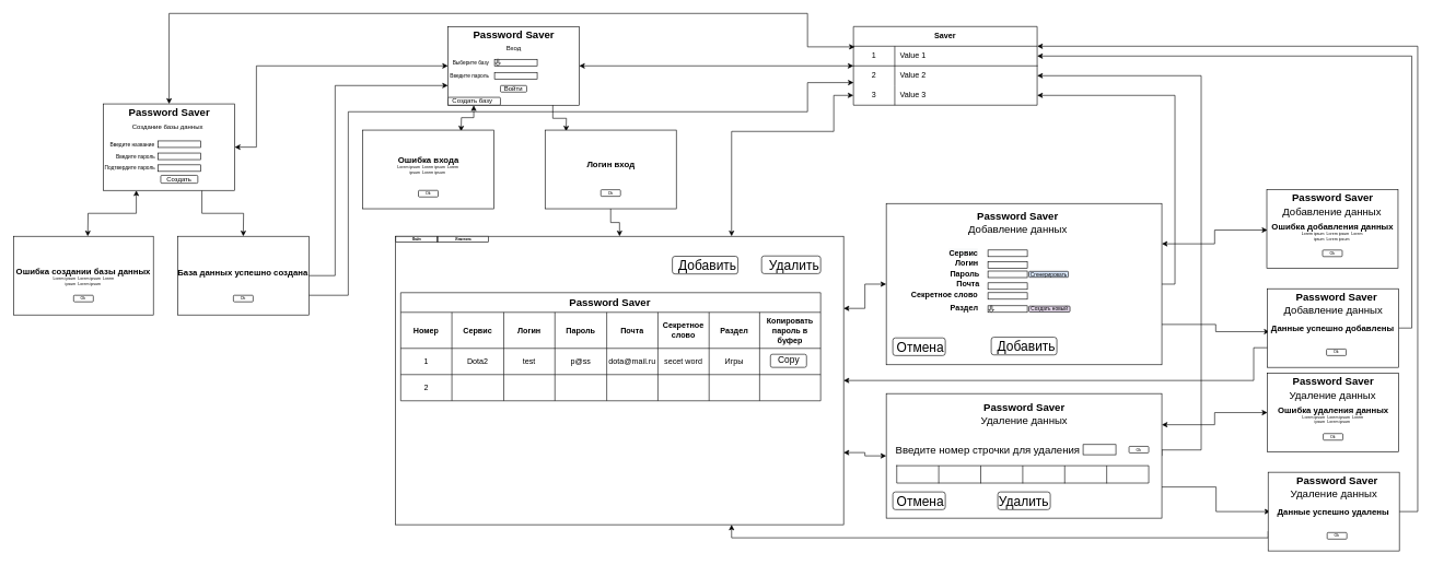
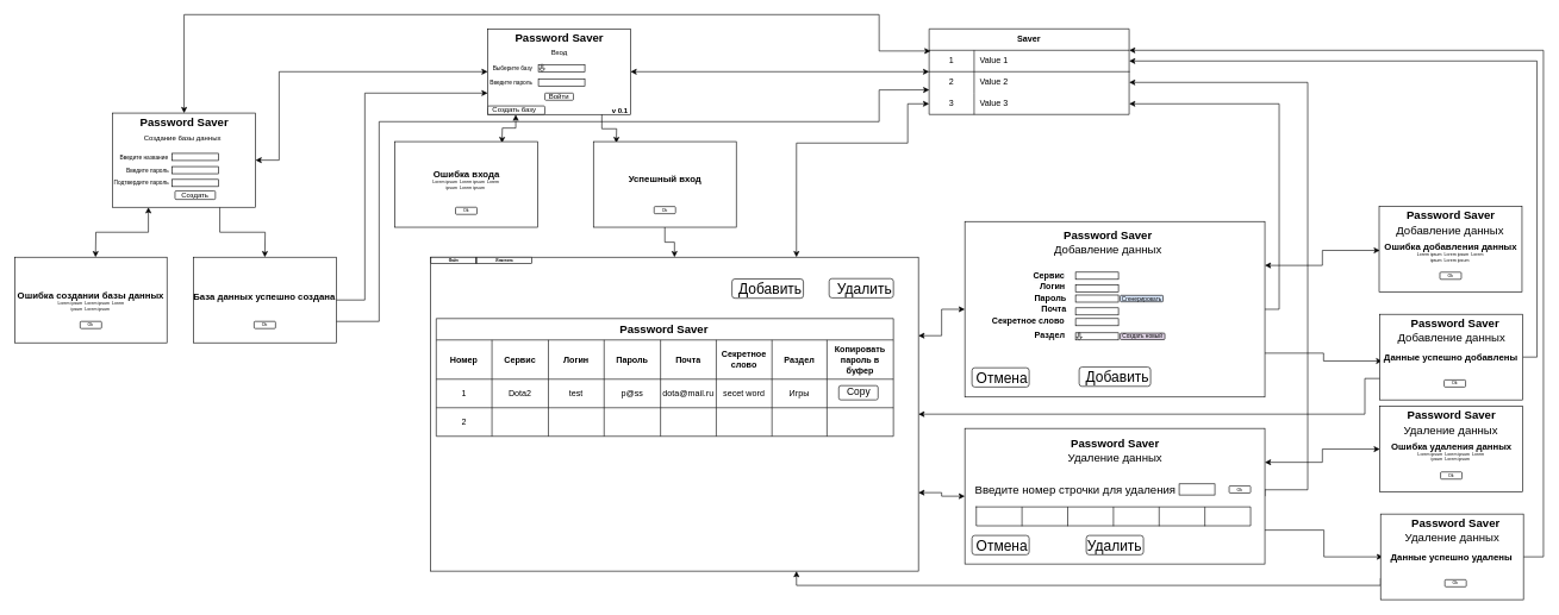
+ <mxCell id="7" value="&lt;font size=&quot;1&quot;&gt;v 0.1&lt;/font&gt;" style="text;strokeColor=none;fillColor=none;html=1;fontSize=24;fontStyle=1;verticalAlign=middle;align=center;" parent="1" vertex="1"><mxGeometry x="852" y="140" width="30" height="20" as="geometry" /></mxCell>
- <mxCell id="47" value="Логин вход" style="text;strokeColor=none;fillColor=none;html=1;fontSize=13;fontStyle=1;verticalAlign=middle;align=center;" parent="1" vertex="1"><mxGeometry x="862.5" y="239" width="135" height="22" as="geometry" /></mxCell>
+ <mxCell id="47" value="Успешный вход" style="text;strokeColor=none;fillColor=none;html=1;fontSize=13;fontStyle=1;verticalAlign=middle;align=center;" parent="1" vertex="1"><mxGeometry x="862.5" y="239" width="135" height="22" as="geometry" /></mxCell>
